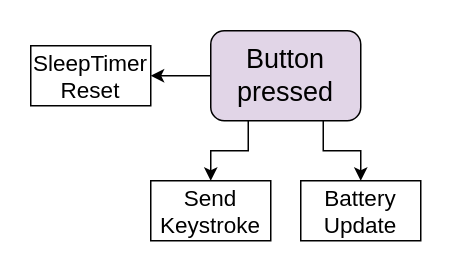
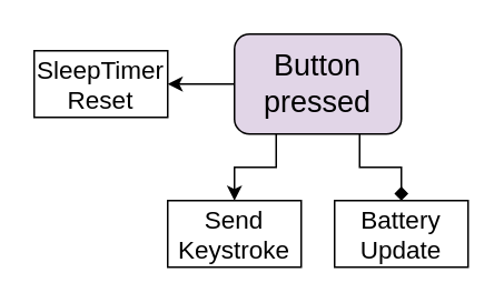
- <mxCell id="3" style="edgeStyle=orthogonalEdgeStyle;rounded=0;orthogonalLoop=1;jettySize=auto;html=1;exitX=0.75;exitY=1;exitDx=0;exitDy=0;entryX=0.5;entryY=0;entryDx=0;entryDy=0;fontSize=10;" edge="1" parent="1" source="5" target="7"><mxGeometry relative="1" as="geometry" /></mxCell>
+ <mxCell id="3" style="edgeStyle=orthogonalEdgeStyle;rounded=0;orthogonalLoop=1;jettySize=auto;html=1;exitX=0.75;exitY=1;exitDx=0;exitDy=0;entryX=0.5;entryY=0;entryDx=0;entryDy=0;fontSize=10;endArrow=diamond;" edge="1" parent="1" source="5" target="7"><mxGeometry relative="1" as="geometry" /></mxCell>
